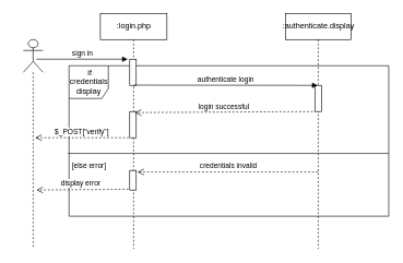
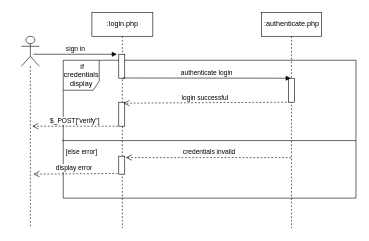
- <mxCell id="9" value=":authenticate.display" style="shape=umlLifeline;perimeter=lifelinePerimeter;whiteSpace=wrap;html=1;container=1;collapsible=0;recursiveResize=0;outlineConnect=0;" parent="2" vertex="1"><mxGeometry x="415.55" width="99.652" height="360" as="geometry" /></mxCell>
+ <mxCell id="9" value=":authenticate.php" style="shape=umlLifeline;perimeter=lifelinePerimeter;whiteSpace=wrap;html=1;container=1;collapsible=0;recursiveResize=0;outlineConnect=0;" parent="2" vertex="1"><mxGeometry x="415.55" width="99.652" height="360" as="geometry" /></mxCell>
